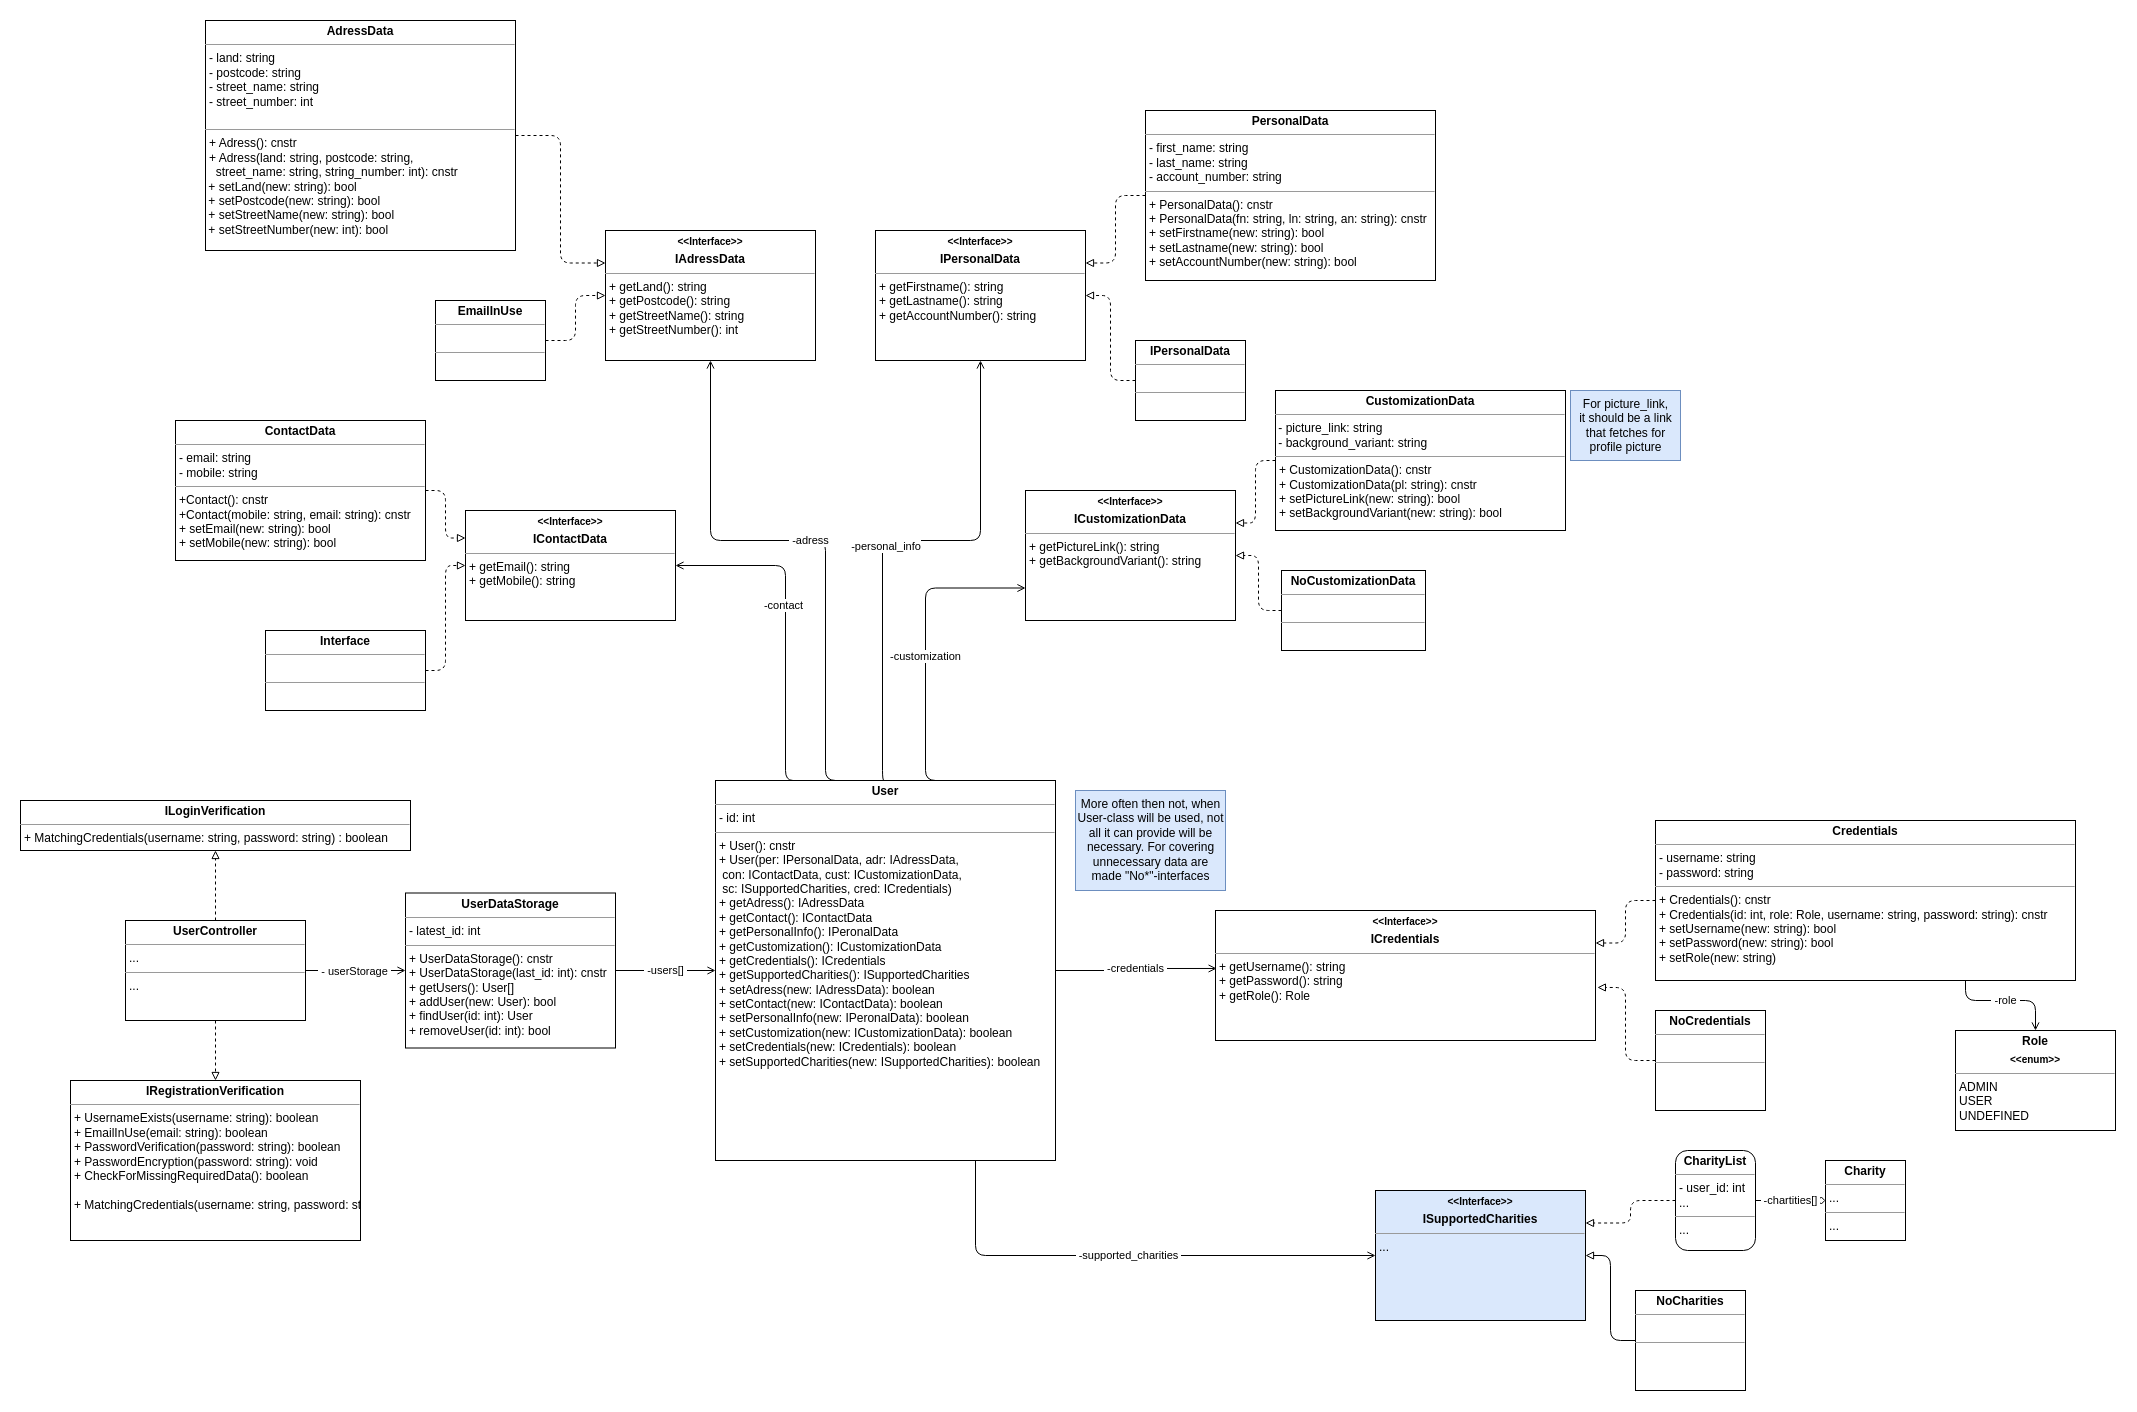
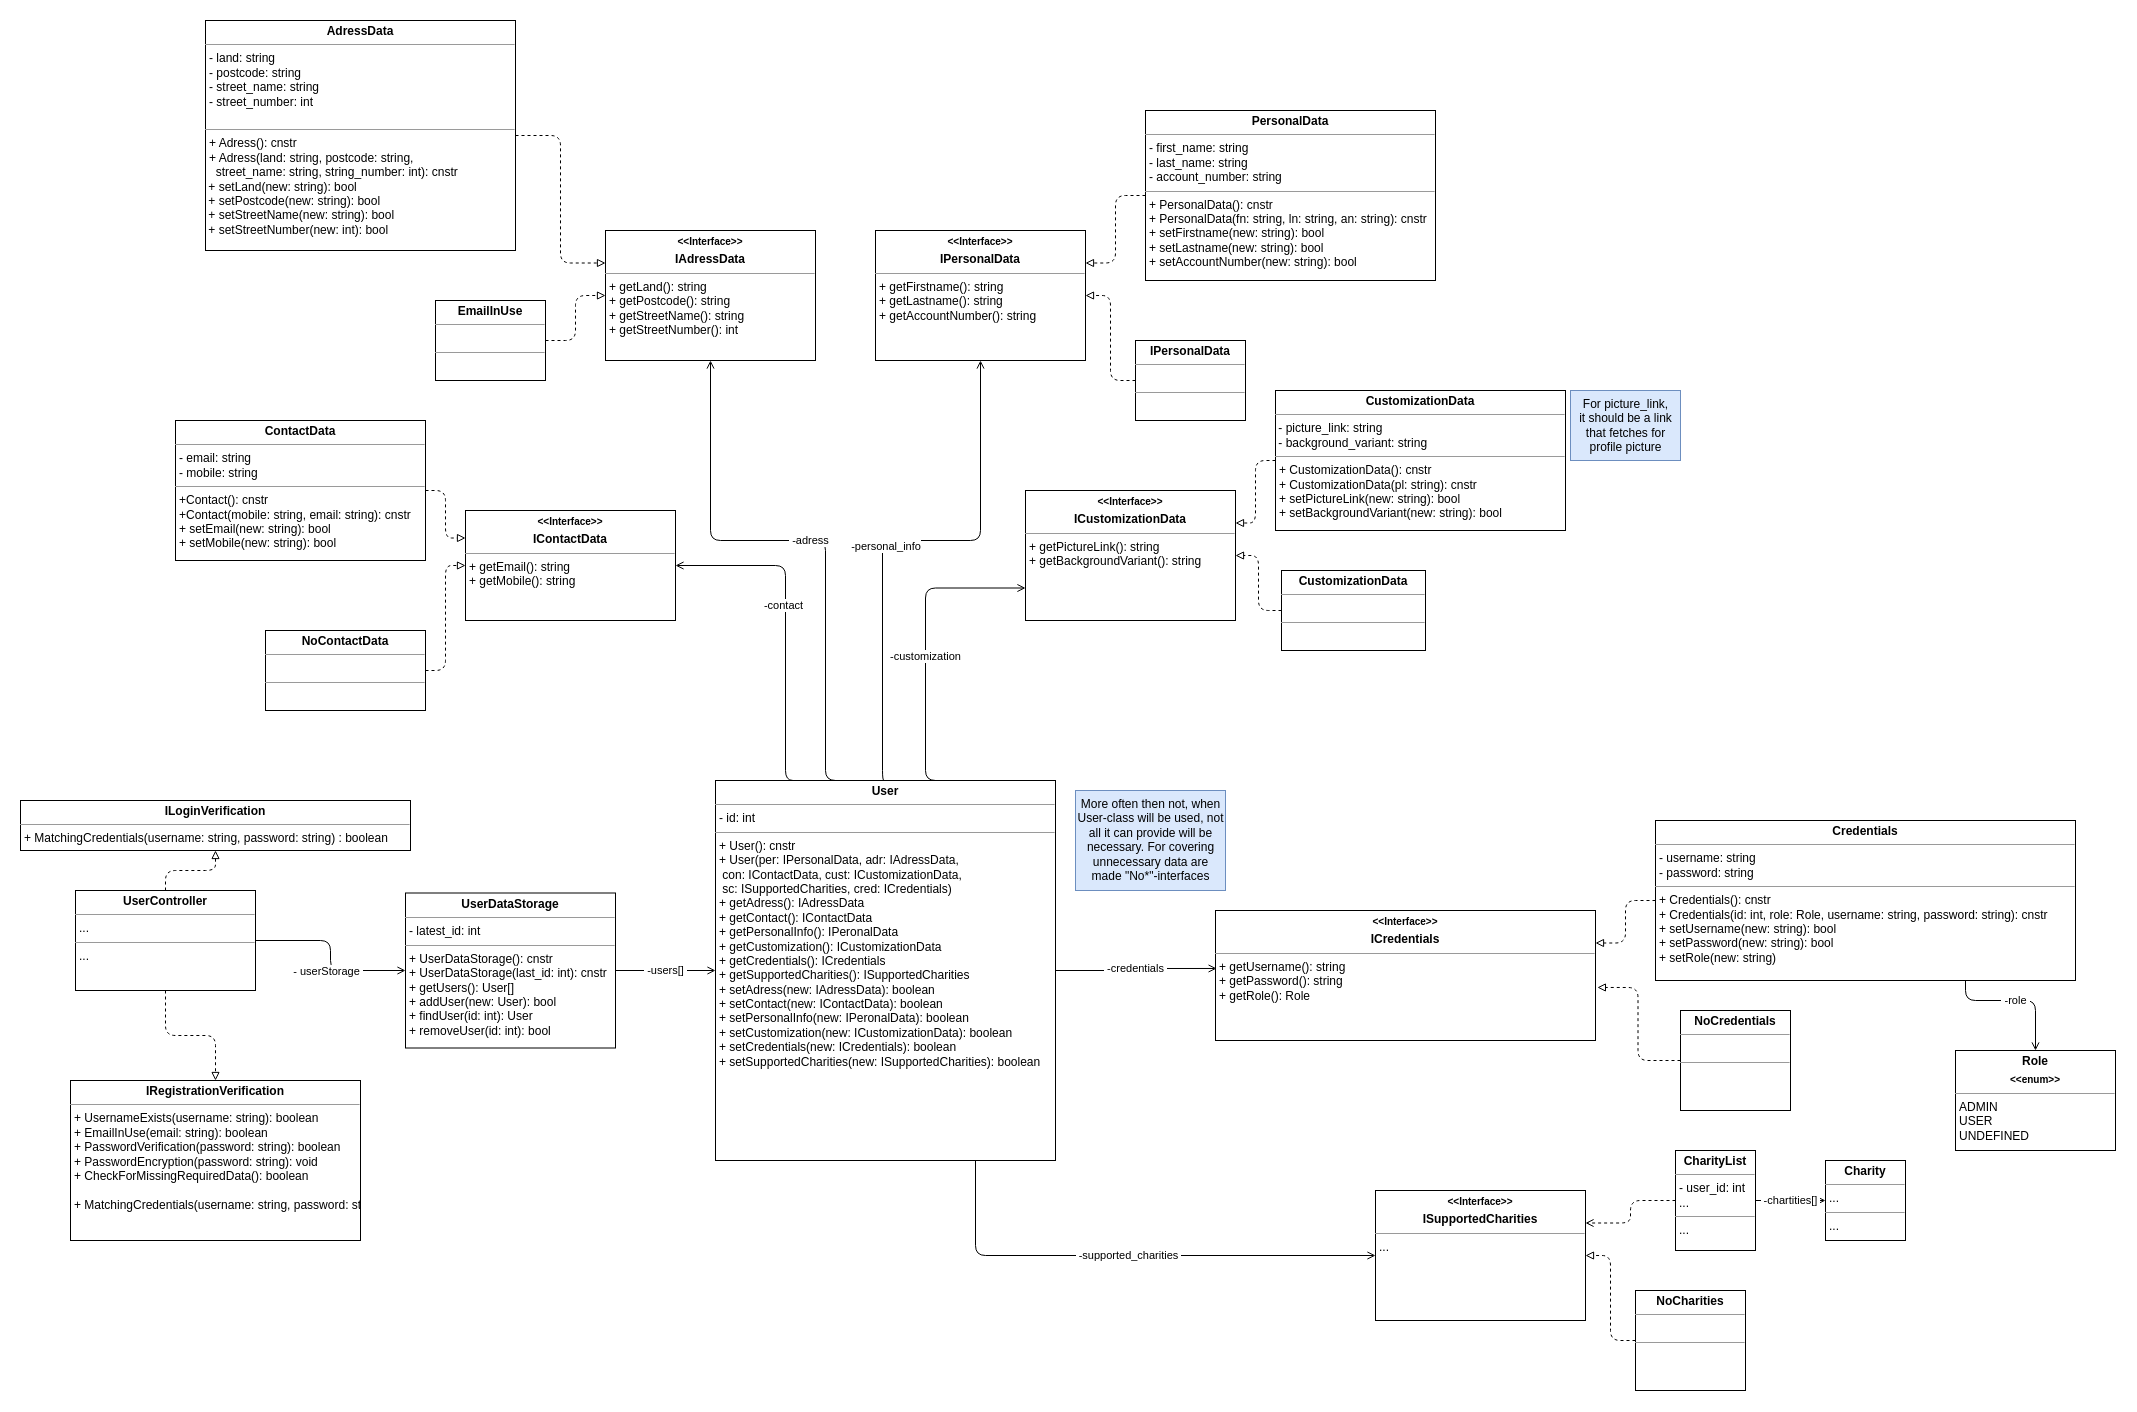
- <mxCell id="38" value="&lt;p style=&quot;margin: 0px ; margin-top: 4px ; text-align: center&quot;&gt;&lt;b&gt;NoCustomizationData&lt;/b&gt;&lt;/p&gt;&lt;hr size=&quot;1&quot;&gt;&lt;p style=&quot;margin: 0px ; margin-left: 4px&quot;&gt;&lt;br&gt;&lt;/p&gt;&lt;hr size=&quot;1&quot;&gt;&lt;p style=&quot;margin: 0px ; margin-left: 4px&quot;&gt;&lt;br&gt;&lt;/p&gt;" style="verticalAlign=top;align=left;overflow=fill;fontSize=12;fontFamily=Helvetica;html=1;spacingLeft=0;spacingRight=0;spacing=2;" vertex="1" parent="1"><mxGeometry x="1281" y="570" width="144" height="80" as="geometry" /></mxCell>
+ <mxCell id="38" value="&lt;p style=&quot;margin: 0px ; margin-top: 4px ; text-align: center&quot;&gt;&lt;b&gt;CustomizationData&lt;/b&gt;&lt;/p&gt;&lt;hr size=&quot;1&quot;&gt;&lt;p style=&quot;margin: 0px ; margin-left: 4px&quot;&gt;&lt;br&gt;&lt;/p&gt;&lt;hr size=&quot;1&quot;&gt;&lt;p style=&quot;margin: 0px ; margin-left: 4px&quot;&gt;&lt;br&gt;&lt;/p&gt;" style="verticalAlign=top;align=left;overflow=fill;fontSize=12;fontFamily=Helvetica;html=1;spacingLeft=0;spacingRight=0;spacing=2;" vertex="1" parent="1"><mxGeometry x="1281" y="570" width="144" height="80" as="geometry" /></mxCell>
- <mxCell id="32" value="&lt;p style=&quot;margin: 0px ; margin-top: 4px ; text-align: center&quot;&gt;&lt;b&gt;Interface&lt;/b&gt;&lt;/p&gt;&lt;hr size=&quot;1&quot;&gt;&lt;p style=&quot;margin: 0px ; margin-left: 4px&quot;&gt;&lt;br&gt;&lt;/p&gt;&lt;hr size=&quot;1&quot;&gt;&lt;p style=&quot;margin: 0px ; margin-left: 4px&quot;&gt;&lt;br&gt;&lt;/p&gt;" style="verticalAlign=top;align=left;overflow=fill;fontSize=12;fontFamily=Helvetica;html=1;spacingLeft=0;spacingRight=0;spacing=2;" vertex="1" parent="1"><mxGeometry x="265" y="630" width="160" height="80" as="geometry" /></mxCell>
+ <mxCell id="32" value="&lt;p style=&quot;margin: 0px ; margin-top: 4px ; text-align: center&quot;&gt;&lt;b&gt;NoContactData&lt;/b&gt;&lt;/p&gt;&lt;hr size=&quot;1&quot;&gt;&lt;p style=&quot;margin: 0px ; margin-left: 4px&quot;&gt;&lt;br&gt;&lt;/p&gt;&lt;hr size=&quot;1&quot;&gt;&lt;p style=&quot;margin: 0px ; margin-left: 4px&quot;&gt;&lt;br&gt;&lt;/p&gt;" style="verticalAlign=top;align=left;overflow=fill;fontSize=12;fontFamily=Helvetica;html=1;spacingLeft=0;spacingRight=0;spacing=2;" vertex="1" parent="1"><mxGeometry x="265" y="630" width="160" height="80" as="geometry" /></mxCell>
- <mxCell id="52" value="&lt;p style=&quot;margin: 0px ; margin-top: 4px ; text-align: center&quot;&gt;&lt;b&gt;UserController&lt;/b&gt;&lt;/p&gt;&lt;hr size=&quot;1&quot;&gt;&lt;p style=&quot;margin: 0px ; margin-left: 4px&quot;&gt;...&lt;/p&gt;&lt;hr size=&quot;1&quot;&gt;&lt;p style=&quot;margin: 0px ; margin-left: 4px&quot;&gt;...&lt;/p&gt;" style="verticalAlign=top;align=left;overflow=fill;fontSize=12;fontFamily=Helvetica;html=1;spacingLeft=0;spacingRight=0;spacing=2;" vertex="1" parent="1"><mxGeometry x="125" y="920" width="180" height="100" as="geometry" /></mxCell>
+ <mxCell id="52" value="&lt;p style=&quot;margin: 0px ; margin-top: 4px ; text-align: center&quot;&gt;&lt;b&gt;UserController&lt;/b&gt;&lt;/p&gt;&lt;hr size=&quot;1&quot;&gt;&lt;p style=&quot;margin: 0px ; margin-left: 4px&quot;&gt;...&lt;/p&gt;&lt;hr size=&quot;1&quot;&gt;&lt;p style=&quot;margin: 0px ; margin-left: 4px&quot;&gt;...&lt;/p&gt;" style="verticalAlign=top;align=left;overflow=fill;fontSize=12;fontFamily=Helvetica;html=1;spacingLeft=0;spacingRight=0;spacing=2;" vertex="1" parent="1"><mxGeometry x="75" y="890" width="180" height="100" as="geometry" /></mxCell>
- <mxCell id="28" value="&lt;p style=&quot;margin: 0px ; margin-top: 4px ; text-align: center&quot;&gt;&lt;b&gt;NoCredentials&lt;/b&gt;&lt;/p&gt;&lt;hr size=&quot;1&quot;&gt;&lt;p style=&quot;margin: 0px ; margin-left: 4px&quot;&gt;&lt;br&gt;&lt;/p&gt;&lt;hr size=&quot;1&quot;&gt;&lt;p style=&quot;margin: 0px ; margin-left: 4px&quot;&gt;&lt;br&gt;&lt;/p&gt;" style="verticalAlign=top;align=left;overflow=fill;fontSize=12;fontFamily=Helvetica;html=1;spacingLeft=0;spacingRight=0;spacing=2;" vertex="1" parent="1"><mxGeometry x="1655" y="1010" width="110" height="100" as="geometry" /></mxCell>
+ <mxCell id="28" value="&lt;p style=&quot;margin: 0px ; margin-top: 4px ; text-align: center&quot;&gt;&lt;b&gt;NoCredentials&lt;/b&gt;&lt;/p&gt;&lt;hr size=&quot;1&quot;&gt;&lt;p style=&quot;margin: 0px ; margin-left: 4px&quot;&gt;&lt;br&gt;&lt;/p&gt;&lt;hr size=&quot;1&quot;&gt;&lt;p style=&quot;margin: 0px ; margin-left: 4px&quot;&gt;&lt;br&gt;&lt;/p&gt;" style="verticalAlign=top;align=left;overflow=fill;fontSize=12;fontFamily=Helvetica;html=1;spacingLeft=0;spacingRight=0;spacing=2;" vertex="1" parent="1"><mxGeometry x="1680" y="1010" width="110" height="100" as="geometry" /></mxCell>
- <mxCell id="6" value="&lt;p style=&quot;margin: 0px ; margin-top: 4px ; text-align: center&quot;&gt;&lt;b&gt;Role&lt;/b&gt;&lt;/p&gt;&lt;p style=&quot;margin: 0px ; margin-top: 4px ; text-align: center&quot;&gt;&lt;b&gt;&lt;font style=&quot;font-size: 10px&quot;&gt;&amp;lt;&amp;lt;enum&amp;gt;&amp;gt;&lt;/font&gt;&lt;/b&gt;&lt;/p&gt;&lt;hr size=&quot;1&quot;&gt;&lt;p style=&quot;margin: 0px ; margin-left: 4px&quot;&gt;ADMIN&lt;/p&gt;&lt;p style=&quot;margin: 0px ; margin-left: 4px&quot;&gt;USER&lt;/p&gt;&lt;p style=&quot;margin: 0px ; margin-left: 4px&quot;&gt;UNDEFINED&lt;/p&gt;" style="verticalAlign=top;align=left;overflow=fill;fontSize=12;fontFamily=Helvetica;html=1;spacingLeft=0;spacingRight=0;spacing=2;" vertex="1" parent="1"><mxGeometry x="1955" y="1030" width="160" height="100" as="geometry" /></mxCell>
+ <mxCell id="6" value="&lt;p style=&quot;margin: 0px ; margin-top: 4px ; text-align: center&quot;&gt;&lt;b&gt;Role&lt;/b&gt;&lt;/p&gt;&lt;p style=&quot;margin: 0px ; margin-top: 4px ; text-align: center&quot;&gt;&lt;b&gt;&lt;font style=&quot;font-size: 10px&quot;&gt;&amp;lt;&amp;lt;enum&amp;gt;&amp;gt;&lt;/font&gt;&lt;/b&gt;&lt;/p&gt;&lt;hr size=&quot;1&quot;&gt;&lt;p style=&quot;margin: 0px ; margin-left: 4px&quot;&gt;ADMIN&lt;/p&gt;&lt;p style=&quot;margin: 0px ; margin-left: 4px&quot;&gt;USER&lt;/p&gt;&lt;p style=&quot;margin: 0px ; margin-left: 4px&quot;&gt;UNDEFINED&lt;/p&gt;" style="verticalAlign=top;align=left;overflow=fill;fontSize=12;fontFamily=Helvetica;html=1;spacingLeft=0;spacingRight=0;spacing=2;" vertex="1" parent="1"><mxGeometry x="1955" y="1050" width="160" height="100" as="geometry" /></mxCell>
- <mxCell id="46" value="&lt;p style=&quot;margin: 0px ; margin-top: 4px ; text-align: center&quot;&gt;&lt;b&gt;CharityList&lt;/b&gt;&lt;/p&gt;&lt;hr size=&quot;1&quot;&gt;&lt;p style=&quot;margin: 0px ; margin-left: 4px&quot;&gt;- user_id: int&lt;/p&gt;&lt;p style=&quot;margin: 0px ; margin-left: 4px&quot;&gt;...&lt;/p&gt;&lt;hr size=&quot;1&quot;&gt;&lt;p style=&quot;margin: 0px ; margin-left: 4px&quot;&gt;...&lt;/p&gt;" style="verticalAlign=top;align=left;overflow=fill;fontSize=12;fontFamily=Helvetica;html=1;spacingLeft=0;spacingRight=0;spacing=2;rounded=1;" vertex="1" parent="1"><mxGeometry x="1675" y="1150" width="80" height="100" as="geometry" /></mxCell>
+ <mxCell id="46" value="&lt;p style=&quot;margin: 0px ; margin-top: 4px ; text-align: center&quot;&gt;&lt;b&gt;CharityList&lt;/b&gt;&lt;/p&gt;&lt;hr size=&quot;1&quot;&gt;&lt;p style=&quot;margin: 0px ; margin-left: 4px&quot;&gt;- user_id: int&lt;/p&gt;&lt;p style=&quot;margin: 0px ; margin-left: 4px&quot;&gt;...&lt;/p&gt;&lt;hr size=&quot;1&quot;&gt;&lt;p style=&quot;margin: 0px ; margin-left: 4px&quot;&gt;...&lt;/p&gt;" style="verticalAlign=top;align=left;overflow=fill;fontSize=12;fontFamily=Helvetica;html=1;spacingLeft=0;spacingRight=0;spacing=2;" vertex="1" parent="1"><mxGeometry x="1675" y="1150" width="80" height="100" as="geometry" /></mxCell>
- <mxCell id="45" value="&amp;nbsp;-chartities[]&amp;nbsp;" style="edgeStyle=orthogonalEdgeStyle;orthogonalLoop=1;jettySize=auto;html=1;entryX=0;entryY=0.5;entryDx=0;entryDy=0;endArrow=diamond;endFill=0;" edge="1" parent="1" source="46" target="9"><mxGeometry relative="1" as="geometry" /></mxCell>
+ <mxCell id="45" value="&amp;nbsp;-chartities[]&amp;nbsp;" style="edgeStyle=orthogonalEdgeStyle;orthogonalLoop=1;jettySize=auto;html=1;entryX=0;entryY=0.5;entryDx=0;entryDy=0;endArrow=open;endFill=0;" edge="1" parent="1" source="46" target="9"><mxGeometry relative="1" as="geometry" /></mxCell>
- <mxCell id="44" style="edgeStyle=orthogonalEdgeStyle;orthogonalLoop=1;jettySize=auto;html=1;entryX=1;entryY=0.25;entryDx=0;entryDy=0;dashed=1;endArrow=block;endFill=0;" edge="1" parent="1" source="46" target="29"><mxGeometry relative="1" as="geometry" /></mxCell>
+ <mxCell id="44" style="edgeStyle=orthogonalEdgeStyle;orthogonalLoop=1;jettySize=auto;html=1;entryX=1;entryY=0.25;entryDx=0;entryDy=0;dashed=1;endArrow=open;endFill=0;" edge="1" parent="1" source="46" target="29"><mxGeometry relative="1" as="geometry" /></mxCell>
- <mxCell id="29" value="&lt;p style=&quot;margin: 0px ; margin-top: 4px ; text-align: center&quot;&gt;&lt;b&gt;&lt;font style=&quot;font-size: 10px&quot;&gt;&amp;lt;&amp;lt;Interface&amp;gt;&amp;gt;&lt;/font&gt;&lt;/b&gt;&lt;/p&gt;&lt;p style=&quot;margin: 0px ; margin-top: 4px ; text-align: center&quot;&gt;&lt;b&gt;ISupportedCharities&lt;/b&gt;&lt;/p&gt;&lt;hr size=&quot;1&quot;&gt;&lt;p style=&quot;margin: 0px ; margin-left: 4px&quot;&gt;...&lt;/p&gt;" style="verticalAlign=top;align=left;overflow=fill;fontSize=12;fontFamily=Helvetica;html=1;spacingLeft=0;spacingRight=0;spacing=2;fillColor=#dae8fc;" vertex="1" parent="1"><mxGeometry x="1375" y="1190" width="210" height="130" as="geometry" /></mxCell>
+ <mxCell id="29" value="&lt;p style=&quot;margin: 0px ; margin-top: 4px ; text-align: center&quot;&gt;&lt;b&gt;&lt;font style=&quot;font-size: 10px&quot;&gt;&amp;lt;&amp;lt;Interface&amp;gt;&amp;gt;&lt;/font&gt;&lt;/b&gt;&lt;/p&gt;&lt;p style=&quot;margin: 0px ; margin-top: 4px ; text-align: center&quot;&gt;&lt;b&gt;ISupportedCharities&lt;/b&gt;&lt;/p&gt;&lt;hr size=&quot;1&quot;&gt;&lt;p style=&quot;margin: 0px ; margin-left: 4px&quot;&gt;...&lt;/p&gt;" style="verticalAlign=top;align=left;overflow=fill;fontSize=12;fontFamily=Helvetica;html=1;spacingLeft=0;spacingRight=0;spacing=2;" vertex="1" parent="1"><mxGeometry x="1375" y="1190" width="210" height="130" as="geometry" /></mxCell>
- <mxCell id="42" style="edgeStyle=orthogonalEdgeStyle;orthogonalLoop=1;jettySize=auto;html=1;dashed=0;endArrow=block;endFill=0;" edge="1" parent="1" source="43" target="29"><mxGeometry relative="1" as="geometry" /></mxCell>
+ <mxCell id="42" style="edgeStyle=orthogonalEdgeStyle;orthogonalLoop=1;jettySize=auto;html=1;dashed=1;endArrow=block;endFill=0;" edge="1" parent="1" source="43" target="29"><mxGeometry relative="1" as="geometry" /></mxCell>
